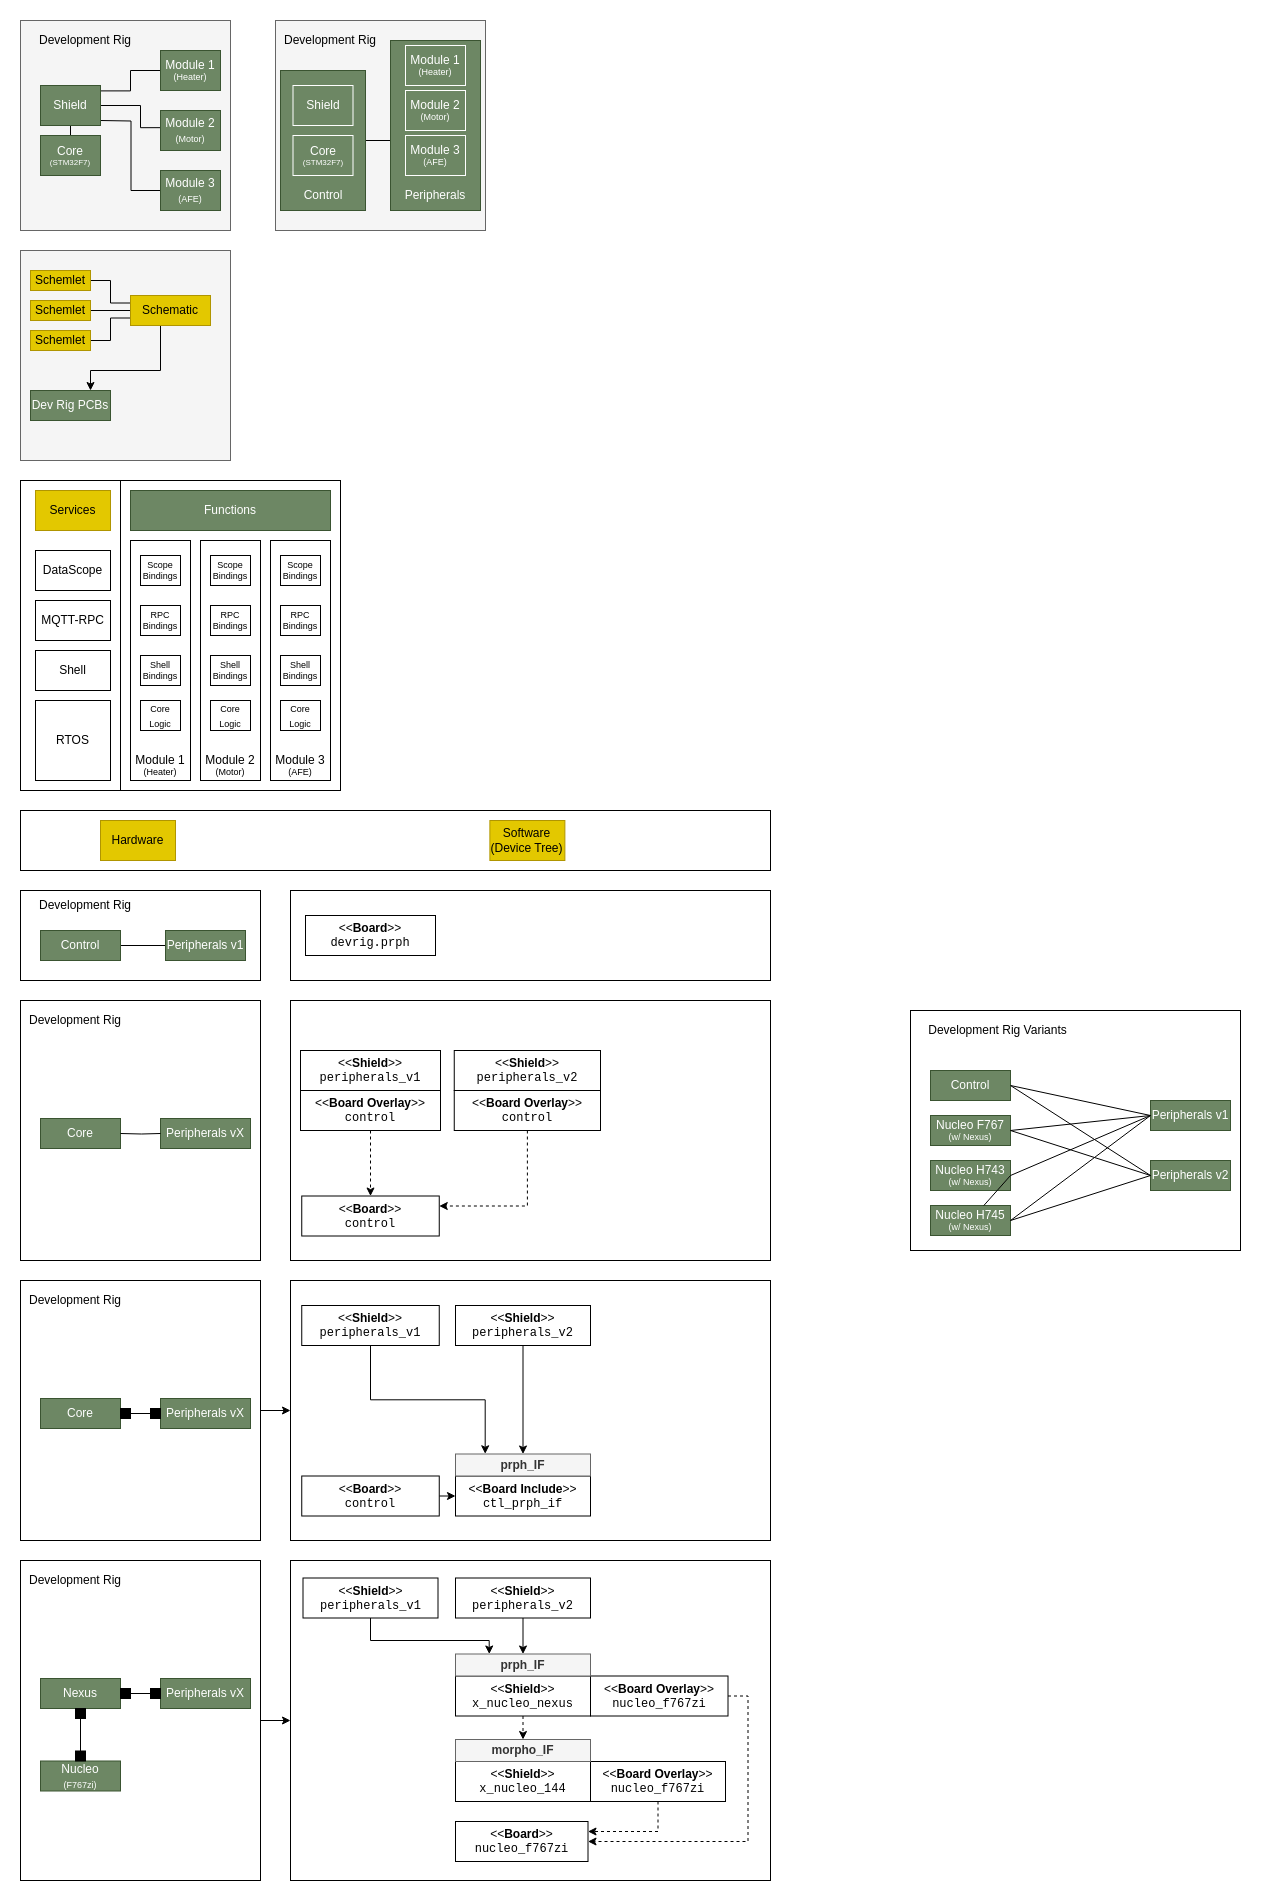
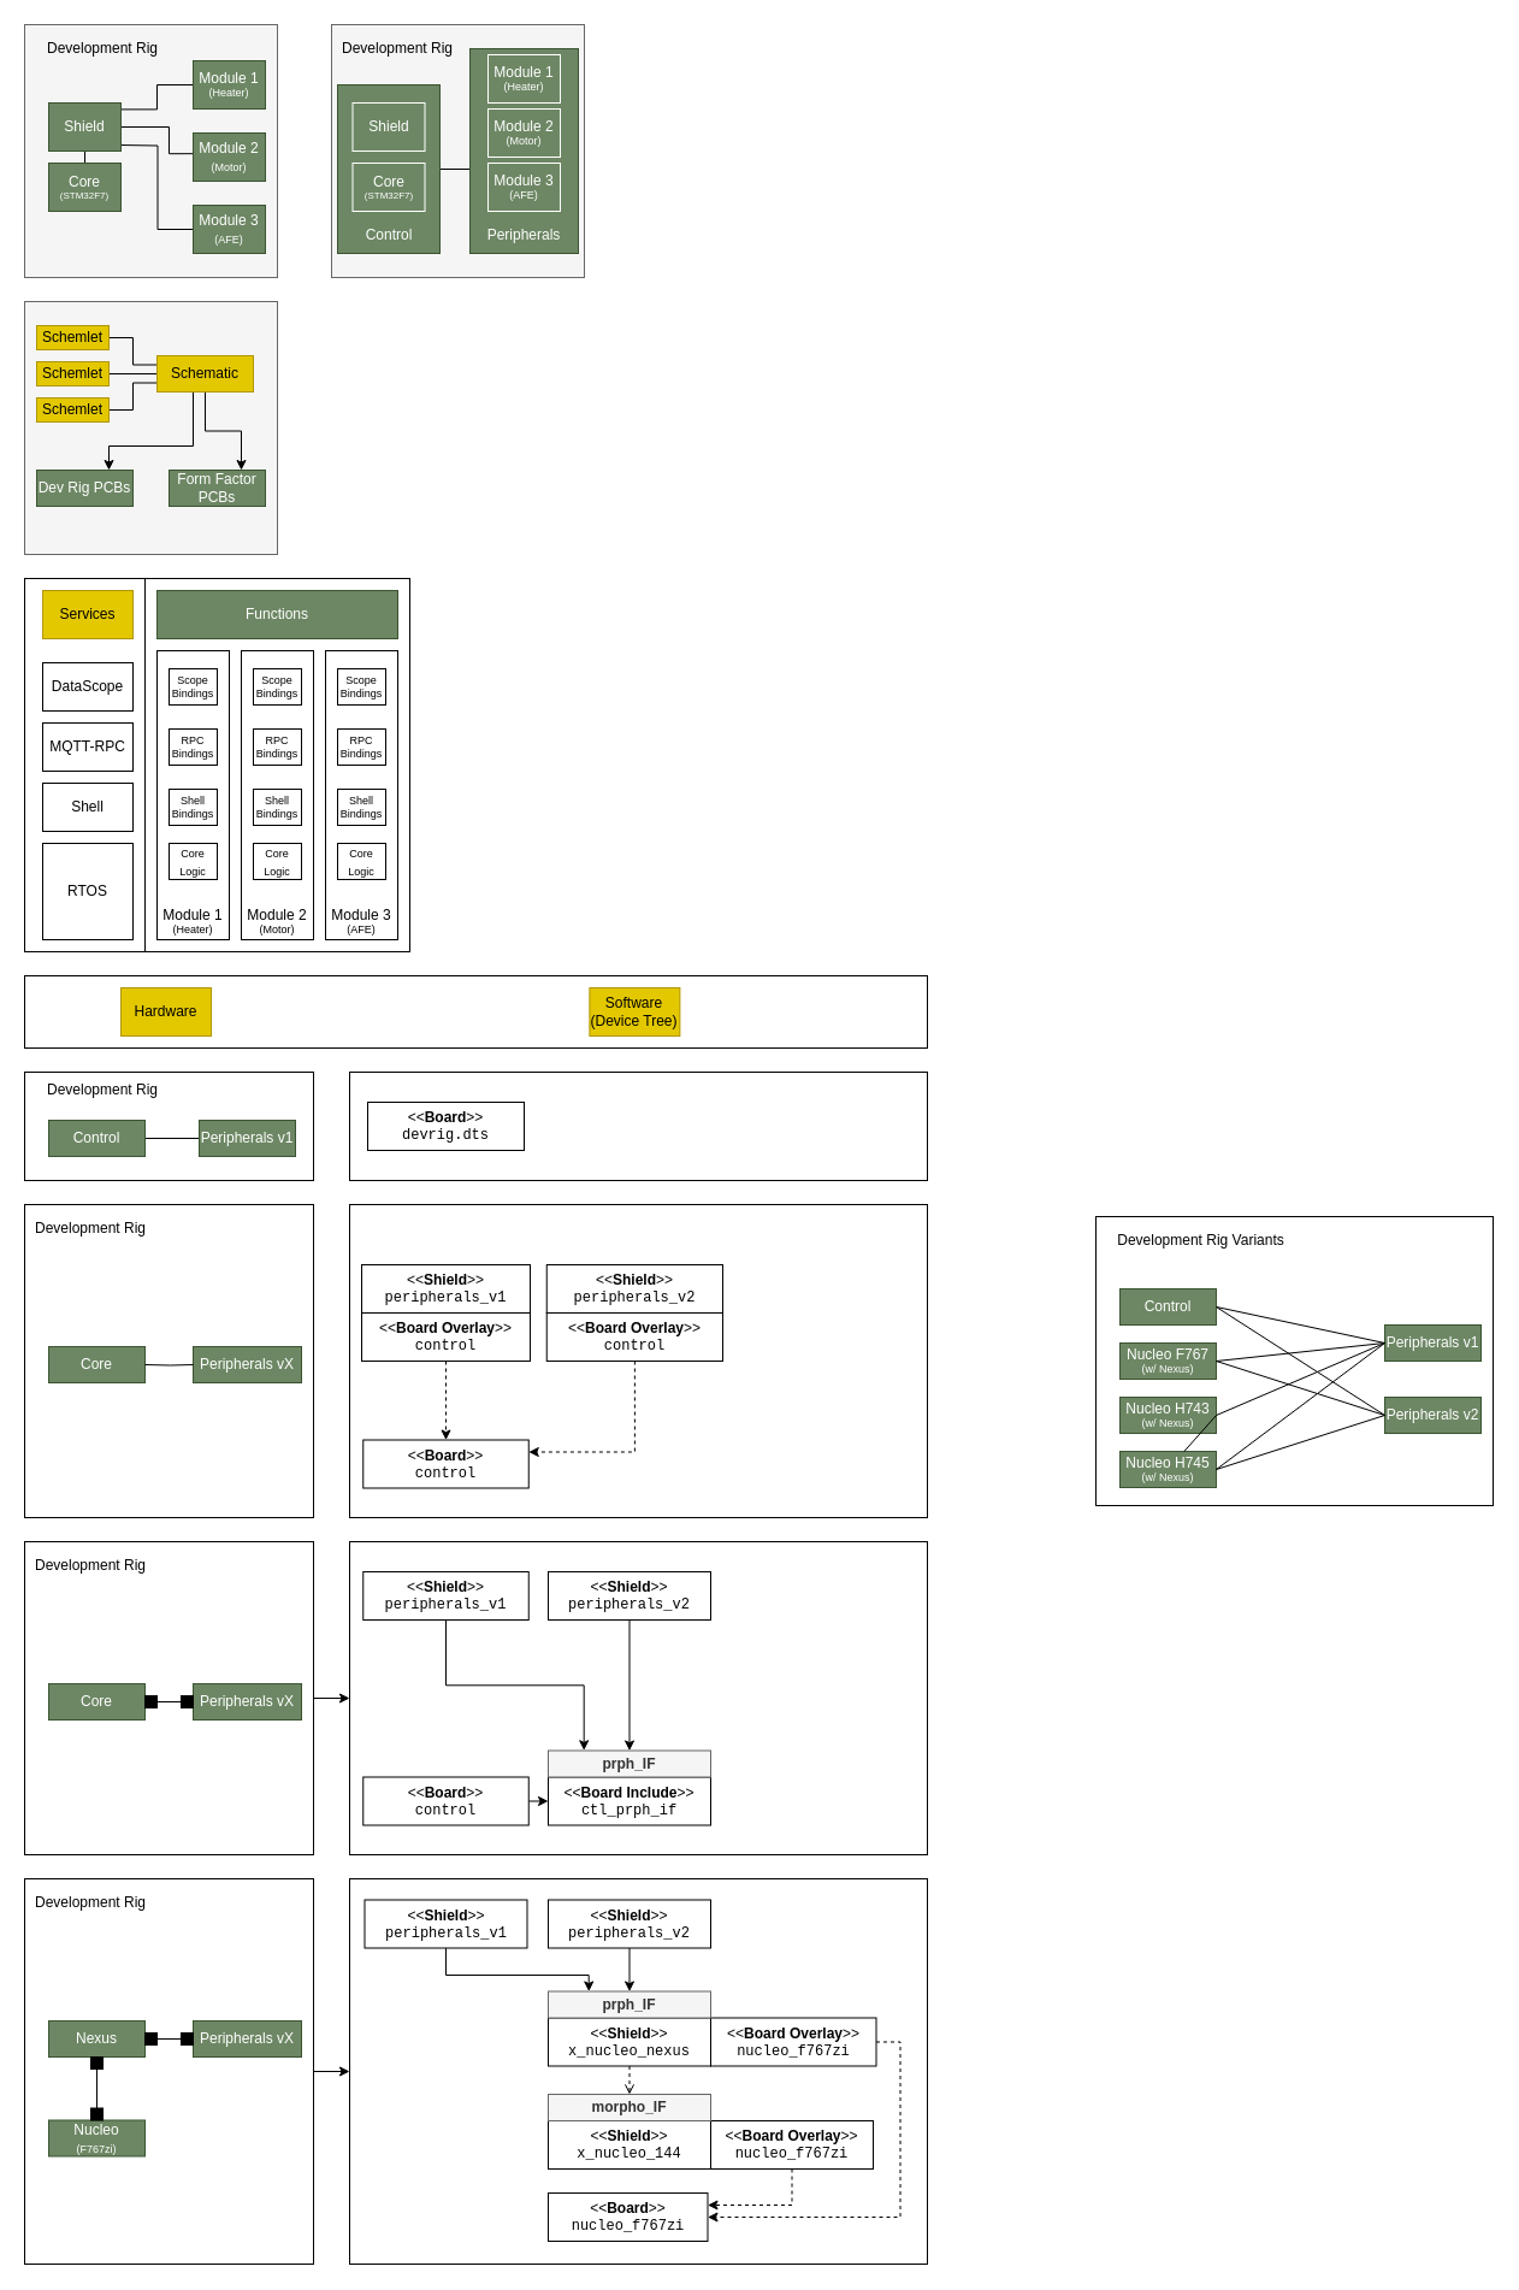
+ <mxCell id="30" style="edgeStyle=orthogonalEdgeStyle;rounded=0;orthogonalLoop=1;jettySize=auto;html=1;entryX=0.75;entryY=0;entryDx=0;entryDy=0;" parent="1" source="31" target="33" edge="1"><mxGeometry relative="1" as="geometry" /></mxCell>
+ <mxCell id="33" value="Form Factor PCBs" style="rounded=0;whiteSpace=wrap;html=1;fillColor=#6d8764;fontColor=#ffffff;strokeColor=#3A5431;" parent="1" vertex="1"><mxGeometry x="140" y="390" width="80" height="30" as="geometry" /></mxCell>
- <mxCell id="66" value="&lt;div&gt;&amp;lt;&amp;lt;&lt;b&gt;Board&lt;/b&gt;&amp;gt;&amp;gt;&lt;br&gt;&lt;/div&gt;&lt;div&gt;&lt;font face=&quot;Courier New&quot;&gt;devrig.prph&lt;/font&gt;&lt;/div&gt;" style="rounded=0;whiteSpace=wrap;html=1;" parent="1" vertex="1"><mxGeometry x="305" y="915" width="130" height="40" as="geometry" /></mxCell>
+ <mxCell id="66" value="&lt;div&gt;&amp;lt;&amp;lt;&lt;b&gt;Board&lt;/b&gt;&amp;gt;&amp;gt;&lt;br&gt;&lt;/div&gt;&lt;div&gt;&lt;font face=&quot;Courier New&quot;&gt;devrig.dts&lt;/font&gt;&lt;/div&gt;" style="rounded=0;whiteSpace=wrap;html=1;" parent="1" vertex="1"><mxGeometry x="305" y="915" width="130" height="40" as="geometry" /></mxCell>
- <mxCell id="128" style="edgeStyle=orthogonalEdgeStyle;rounded=0;orthogonalLoop=1;jettySize=auto;html=1;exitX=0.5;exitY=1;exitDx=0;exitDy=0;dashed=1;entryX=0.5;entryY=0;entryDx=0;entryDy=0;" parent="1" source="100" target="142" edge="1"><mxGeometry relative="1" as="geometry"><mxPoint x="533" y="1628" as="sourcePoint" /><mxPoint x="534" y="1653" as="targetPoint" /></mxGeometry></mxCell>
+ <mxCell id="128" style="edgeStyle=orthogonalEdgeStyle;rounded=0;orthogonalLoop=1;jettySize=auto;html=1;exitX=0.5;exitY=1;exitDx=0;exitDy=0;dashed=1;entryX=0.5;entryY=0;entryDx=0;entryDy=0;endArrow=open;" parent="1" source="100" target="142" edge="1"><mxGeometry relative="1" as="geometry"><mxPoint x="533" y="1628" as="sourcePoint" /><mxPoint x="534" y="1653" as="targetPoint" /></mxGeometry></mxCell>
